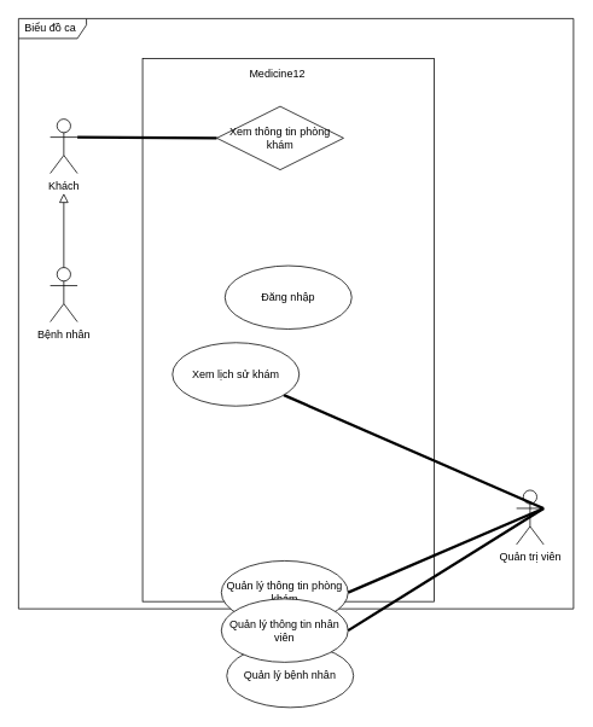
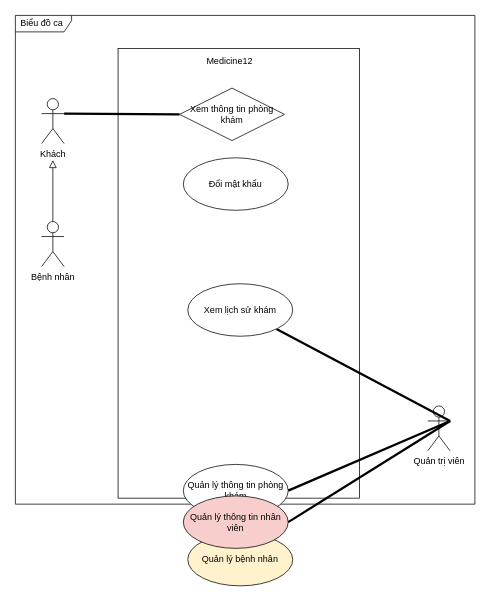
+ <mxCell id="18" value="Đổi mật khẩu" style="ellipse;whiteSpace=wrap;html=1;" vertex="1" parent="1"><mxGeometry x="244" y="210" width="140" height="70" as="geometry" /></mxCell>
- <mxCell id="19" value="Đăng nhập" style="ellipse;whiteSpace=wrap;html=1;" vertex="1" parent="1"><mxGeometry x="248" y="293" width="140" height="70" as="geometry" /></mxCell>
- <mxCell id="20" value="Xem lịch sử khám" style="ellipse;whiteSpace=wrap;html=1;" vertex="1" parent="1"><mxGeometry x="190" y="378" width="140" height="70" as="geometry" /></mxCell>
+ <mxCell id="20" value="Xem lịch sử khám" style="ellipse;whiteSpace=wrap;html=1;" vertex="1" parent="1"><mxGeometry x="250" y="378" width="140" height="70" as="geometry" /></mxCell>
- <mxCell id="13" value="Quản lý thông tin nhân viên" style="ellipse;whiteSpace=wrap;html=1;" vertex="1" parent="1"><mxGeometry x="244" y="661" width="140" height="70" as="geometry" /></mxCell>
+ <mxCell id="13" value="Quản lý thông tin nhân viên" style="ellipse;whiteSpace=wrap;html=1;fillColor=#f8cecc;" vertex="1" parent="1"><mxGeometry x="244" y="661" width="140" height="70" as="geometry" /></mxCell>
- <mxCell id="11" value="Quản lý bệnh nhân" style="ellipse;whiteSpace=wrap;html=1;" vertex="1" parent="1"><mxGeometry x="250" y="711" width="140" height="70" as="geometry" /></mxCell>
+ <mxCell id="11" value="Quản lý bệnh nhân" style="ellipse;whiteSpace=wrap;html=1;fillColor=#fff2cc;" vertex="1" parent="1"><mxGeometry x="250" y="711" width="140" height="70" as="geometry" /></mxCell>
